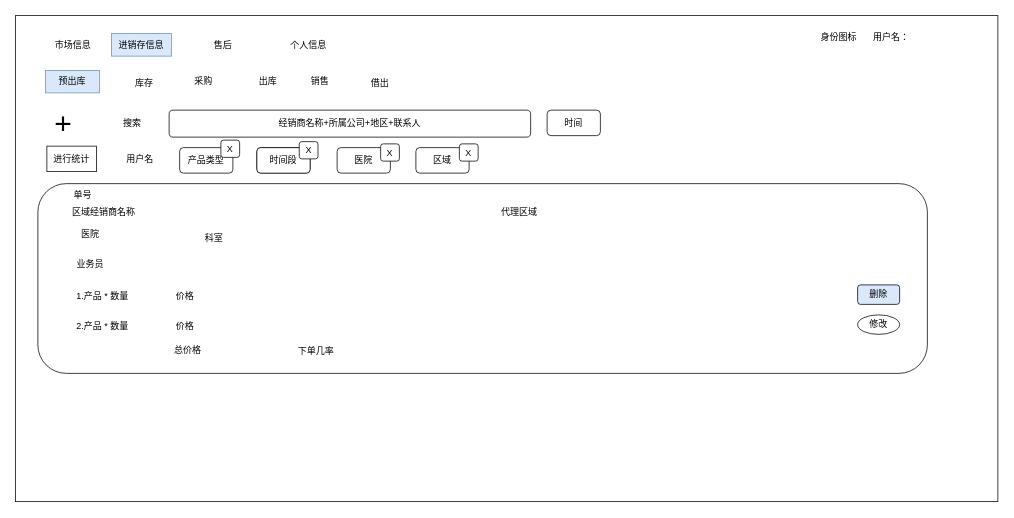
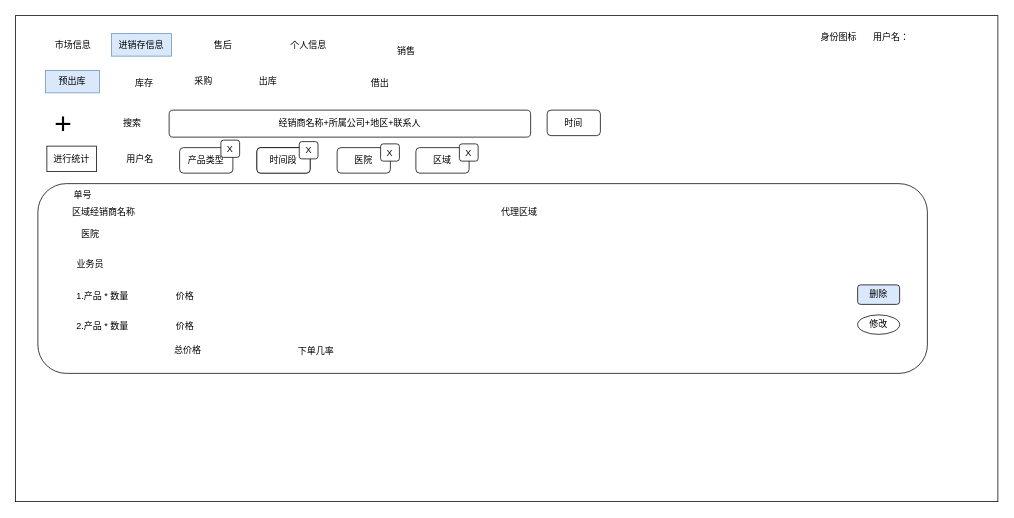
- <mxCell id="7" value="销售" style="text;html=1;strokeColor=none;fillColor=none;align=center;verticalAlign=middle;whiteSpace=wrap;rounded=0;" vertex="1" parent="1"><mxGeometry x="393" y="93" width="67" height="30" as="geometry" /></mxCell>
+ <mxCell id="7" value="销售" style="text;html=1;strokeColor=none;fillColor=none;align=center;verticalAlign=middle;whiteSpace=wrap;rounded=0;" vertex="1" parent="1"><mxGeometry x="508" y="53" width="67" height="30" as="geometry" /></mxCell>
- <mxCell id="29" value="科室" style="text;html=1;strokeColor=none;fillColor=none;align=center;verticalAlign=middle;whiteSpace=wrap;rounded=0;fontSize=12;" vertex="1" parent="1"><mxGeometry x="255" y="302" width="60" height="30" as="geometry" /></mxCell>
